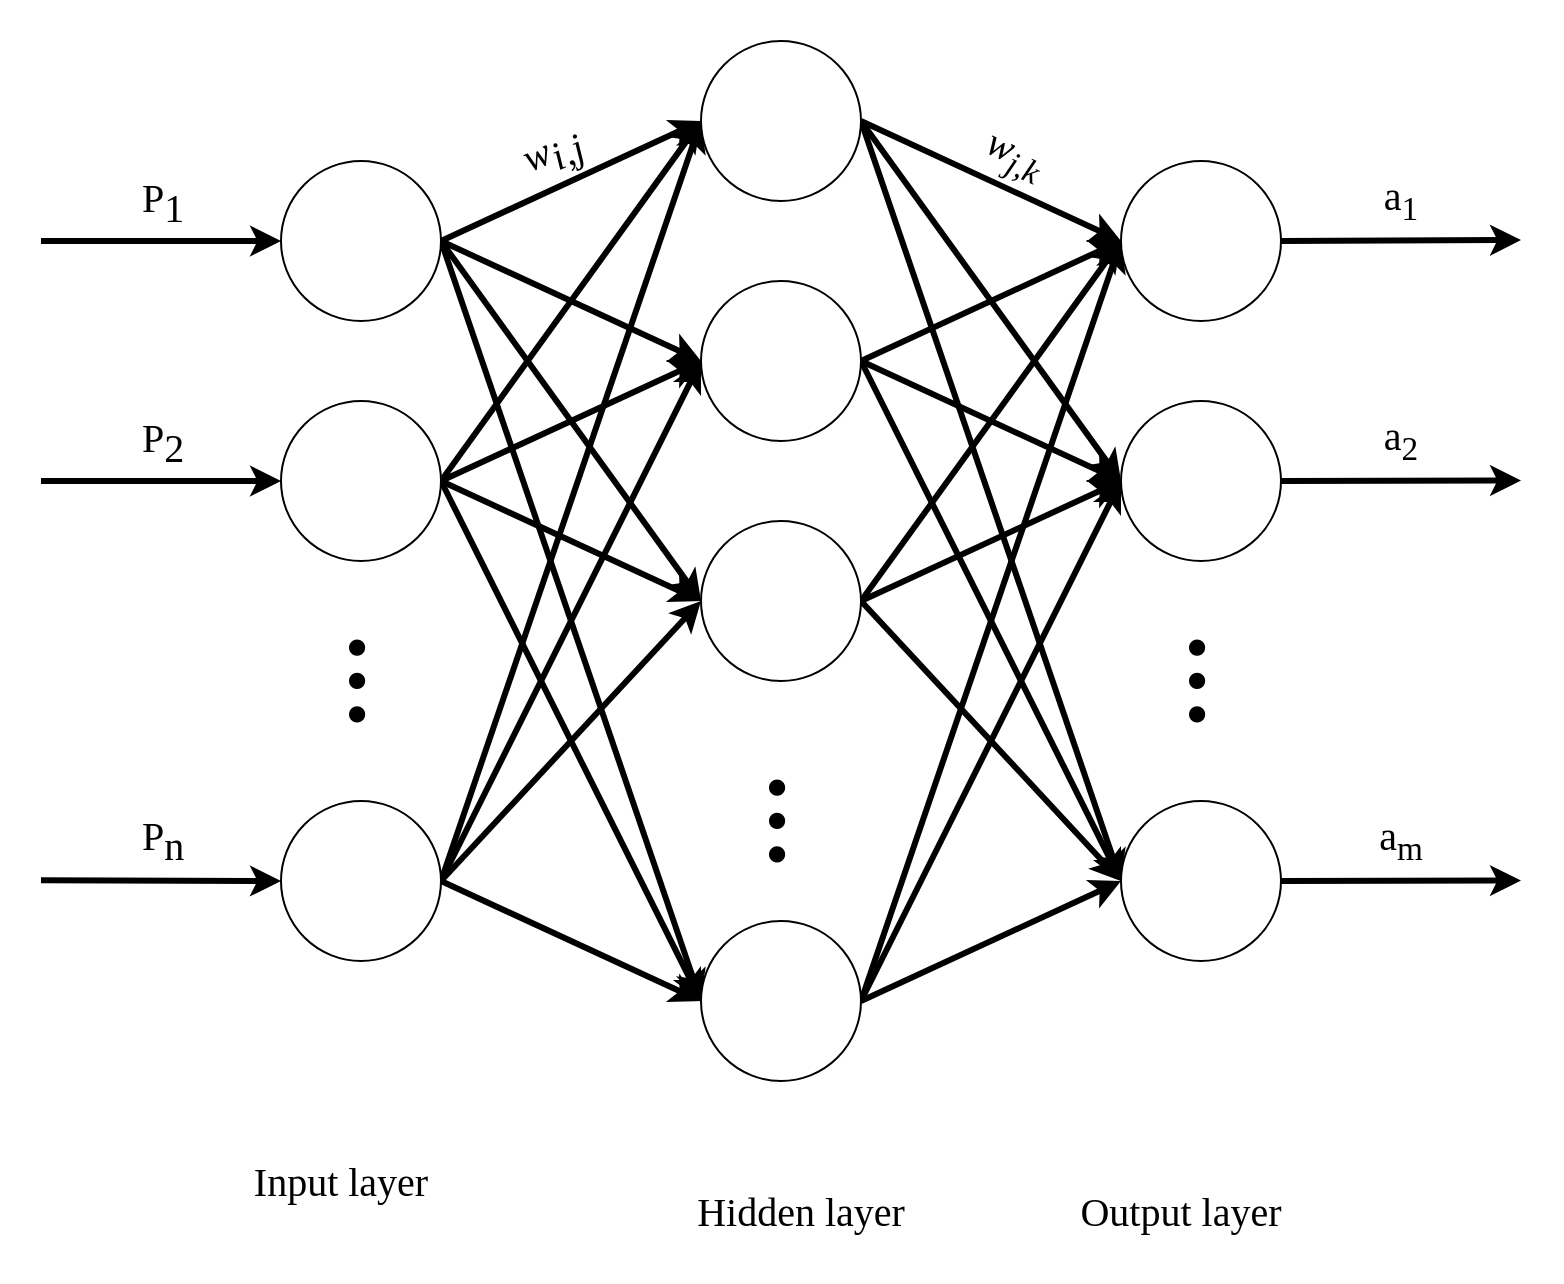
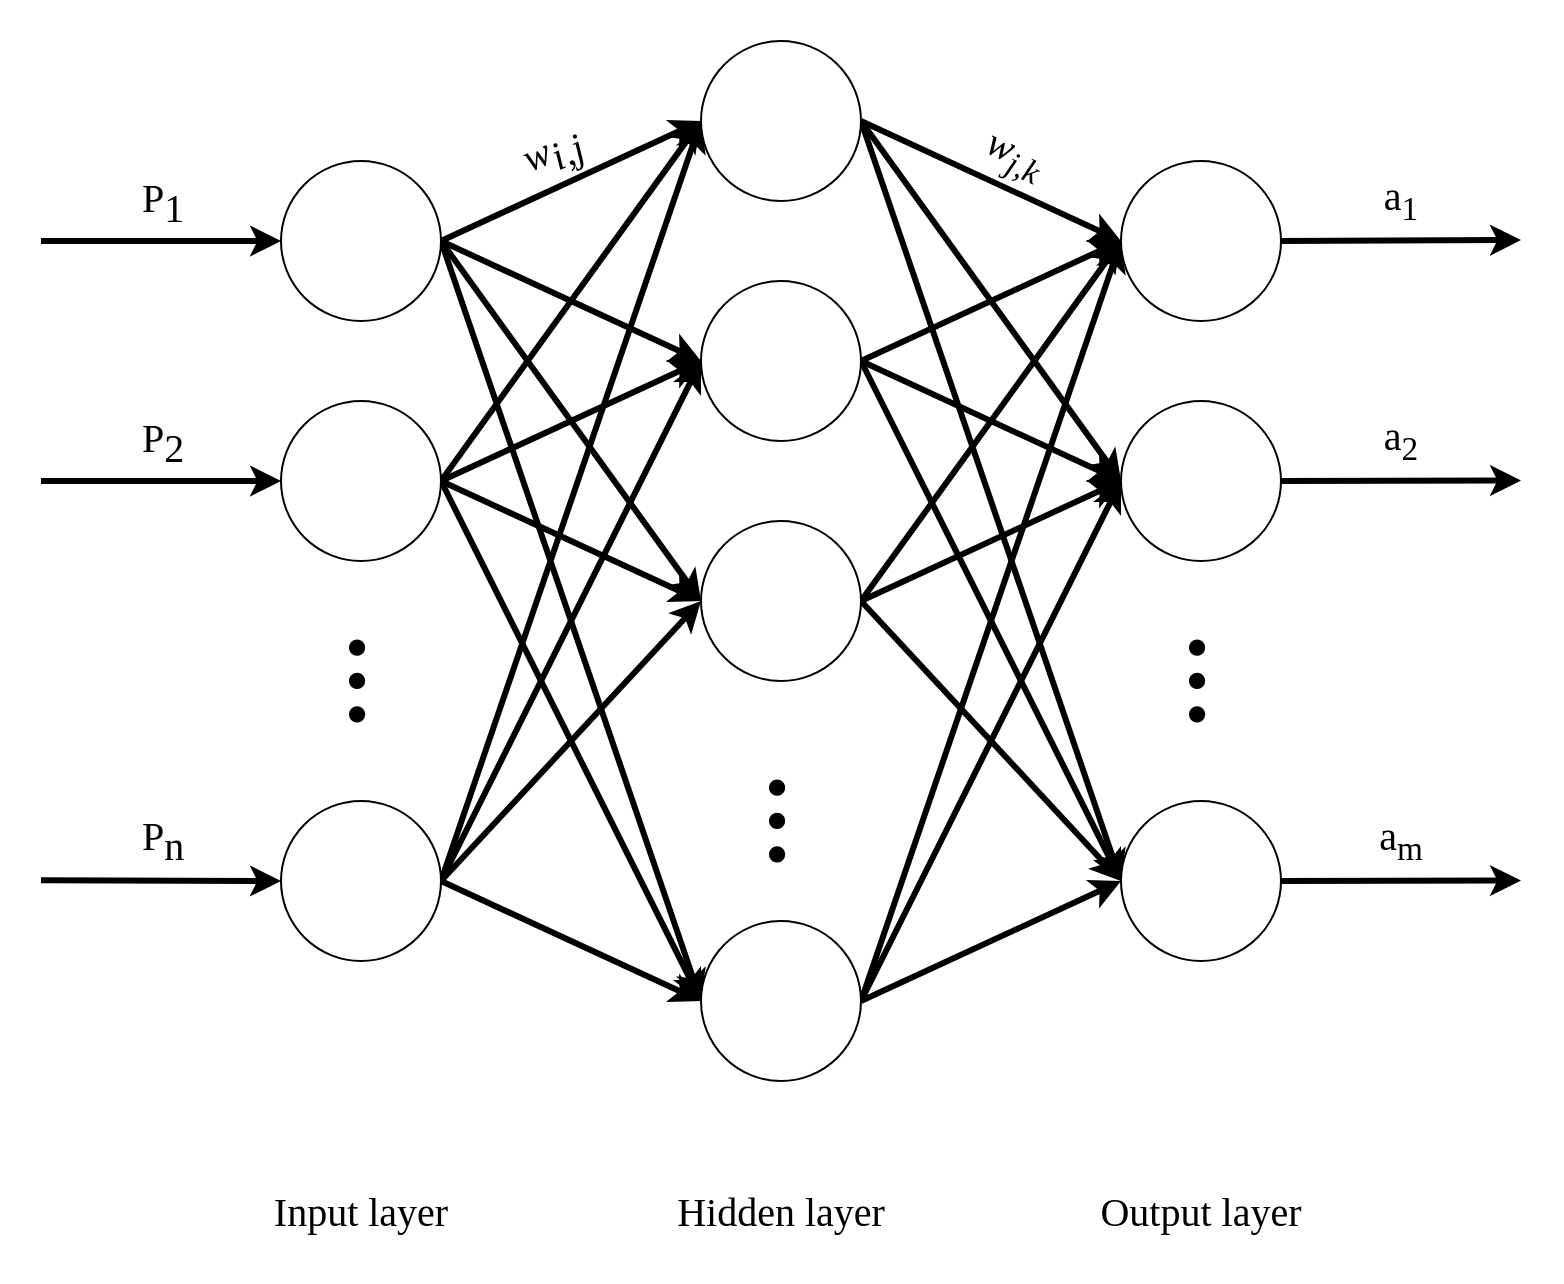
- <mxCell id="53" value="Input layer" style="text;html=1;align=center;verticalAlign=middle;resizable=0;points=[];autosize=1;strokeColor=none;fillColor=none;fontSize=20;fontFamily=Times New Roman;" vertex="1" parent="1"><mxGeometry x="120" y="575" width="100" height="30" as="geometry" /></mxCell>
+ <mxCell id="53" value="Input layer" style="text;html=1;align=center;verticalAlign=middle;resizable=0;points=[];autosize=1;strokeColor=none;fillColor=none;fontSize=20;fontFamily=Times New Roman;" vertex="1" parent="1"><mxGeometry x="130" y="590" width="100" height="30" as="geometry" /></mxCell>
- <mxCell id="54" value="Hidden layer" style="text;html=1;align=center;verticalAlign=middle;resizable=0;points=[];autosize=1;strokeColor=none;fillColor=none;fontSize=20;fontFamily=Times New Roman;" vertex="1" parent="1"><mxGeometry x="340" y="590" width="120" height="30" as="geometry" /></mxCell>
+ <mxCell id="54" value="Hidden layer" style="text;html=1;align=center;verticalAlign=middle;resizable=0;points=[];autosize=1;strokeColor=none;fillColor=none;fontSize=20;fontFamily=Times New Roman;" vertex="1" parent="1"><mxGeometry x="330" y="590" width="120" height="30" as="geometry" /></mxCell>
- <mxCell id="55" value="Output layer" style="text;html=1;align=center;verticalAlign=middle;resizable=0;points=[];autosize=1;strokeColor=none;fillColor=none;fontSize=20;fontFamily=Times New Roman;" vertex="1" parent="1"><mxGeometry x="530" y="590" width="120" height="30" as="geometry" /></mxCell>
+ <mxCell id="55" value="Output layer" style="text;html=1;align=center;verticalAlign=middle;resizable=0;points=[];autosize=1;strokeColor=none;fillColor=none;fontSize=20;fontFamily=Times New Roman;" vertex="1" parent="1"><mxGeometry x="540" y="590" width="120" height="30" as="geometry" /></mxCell>
